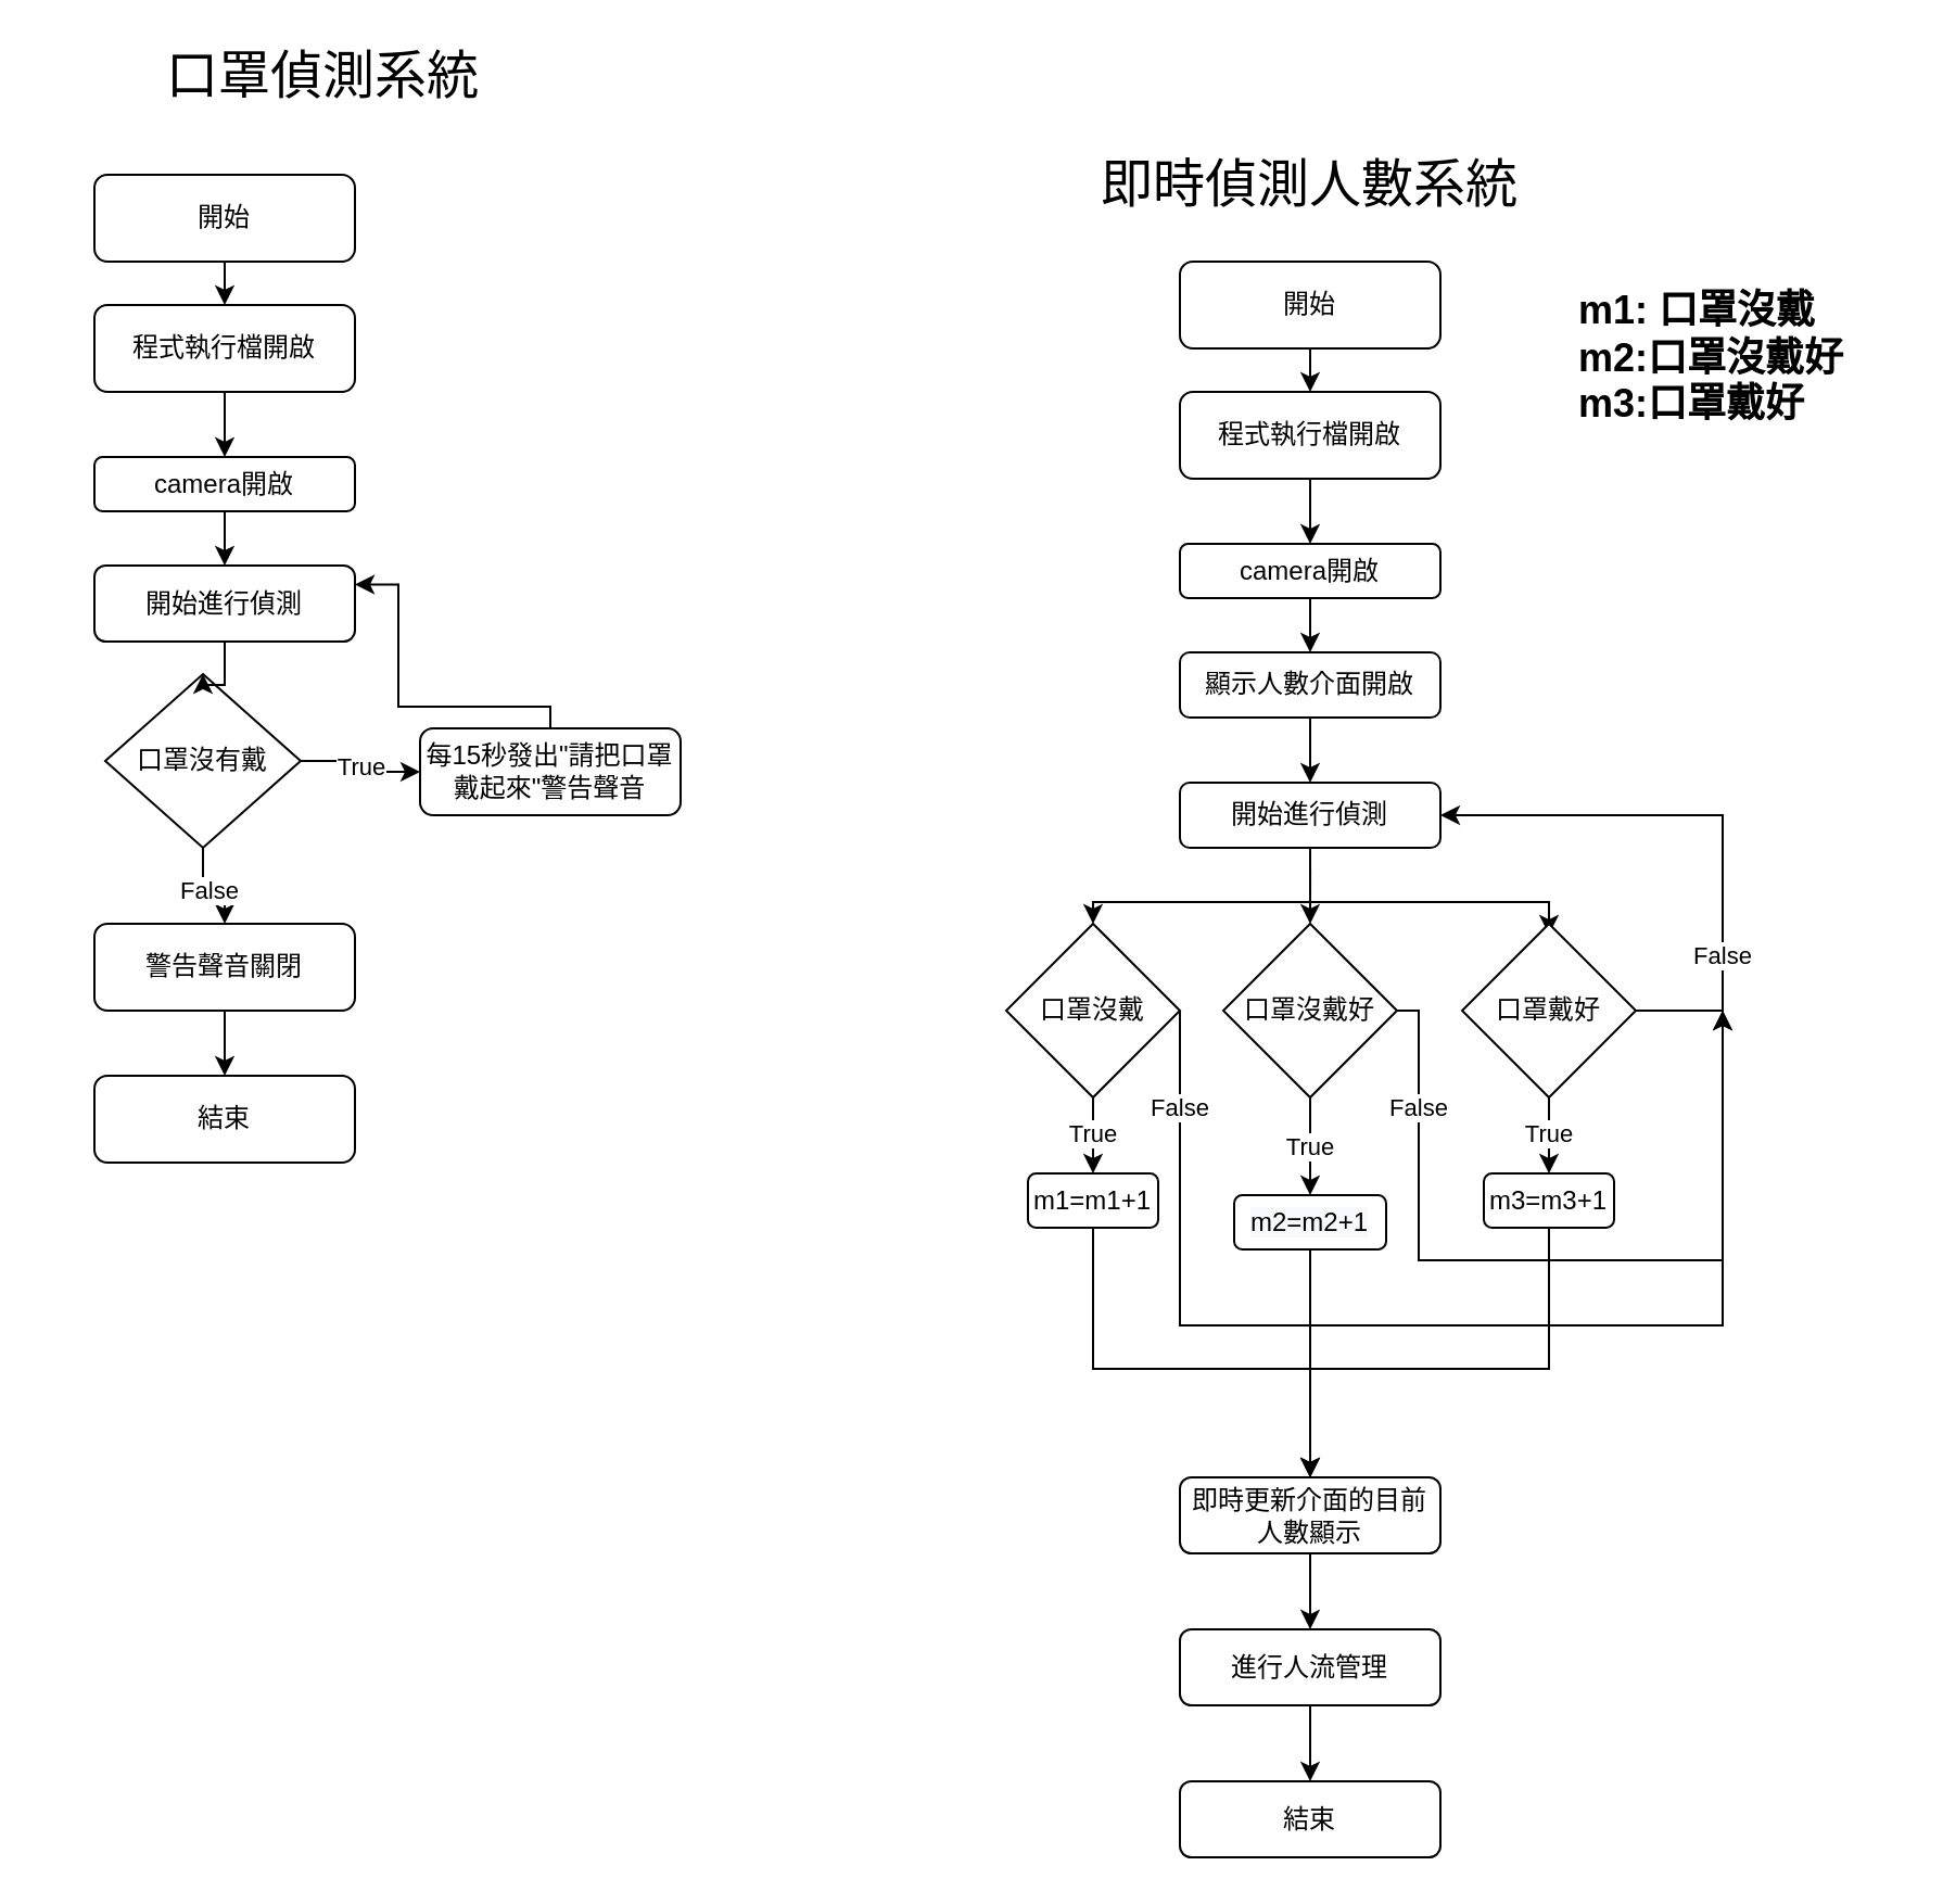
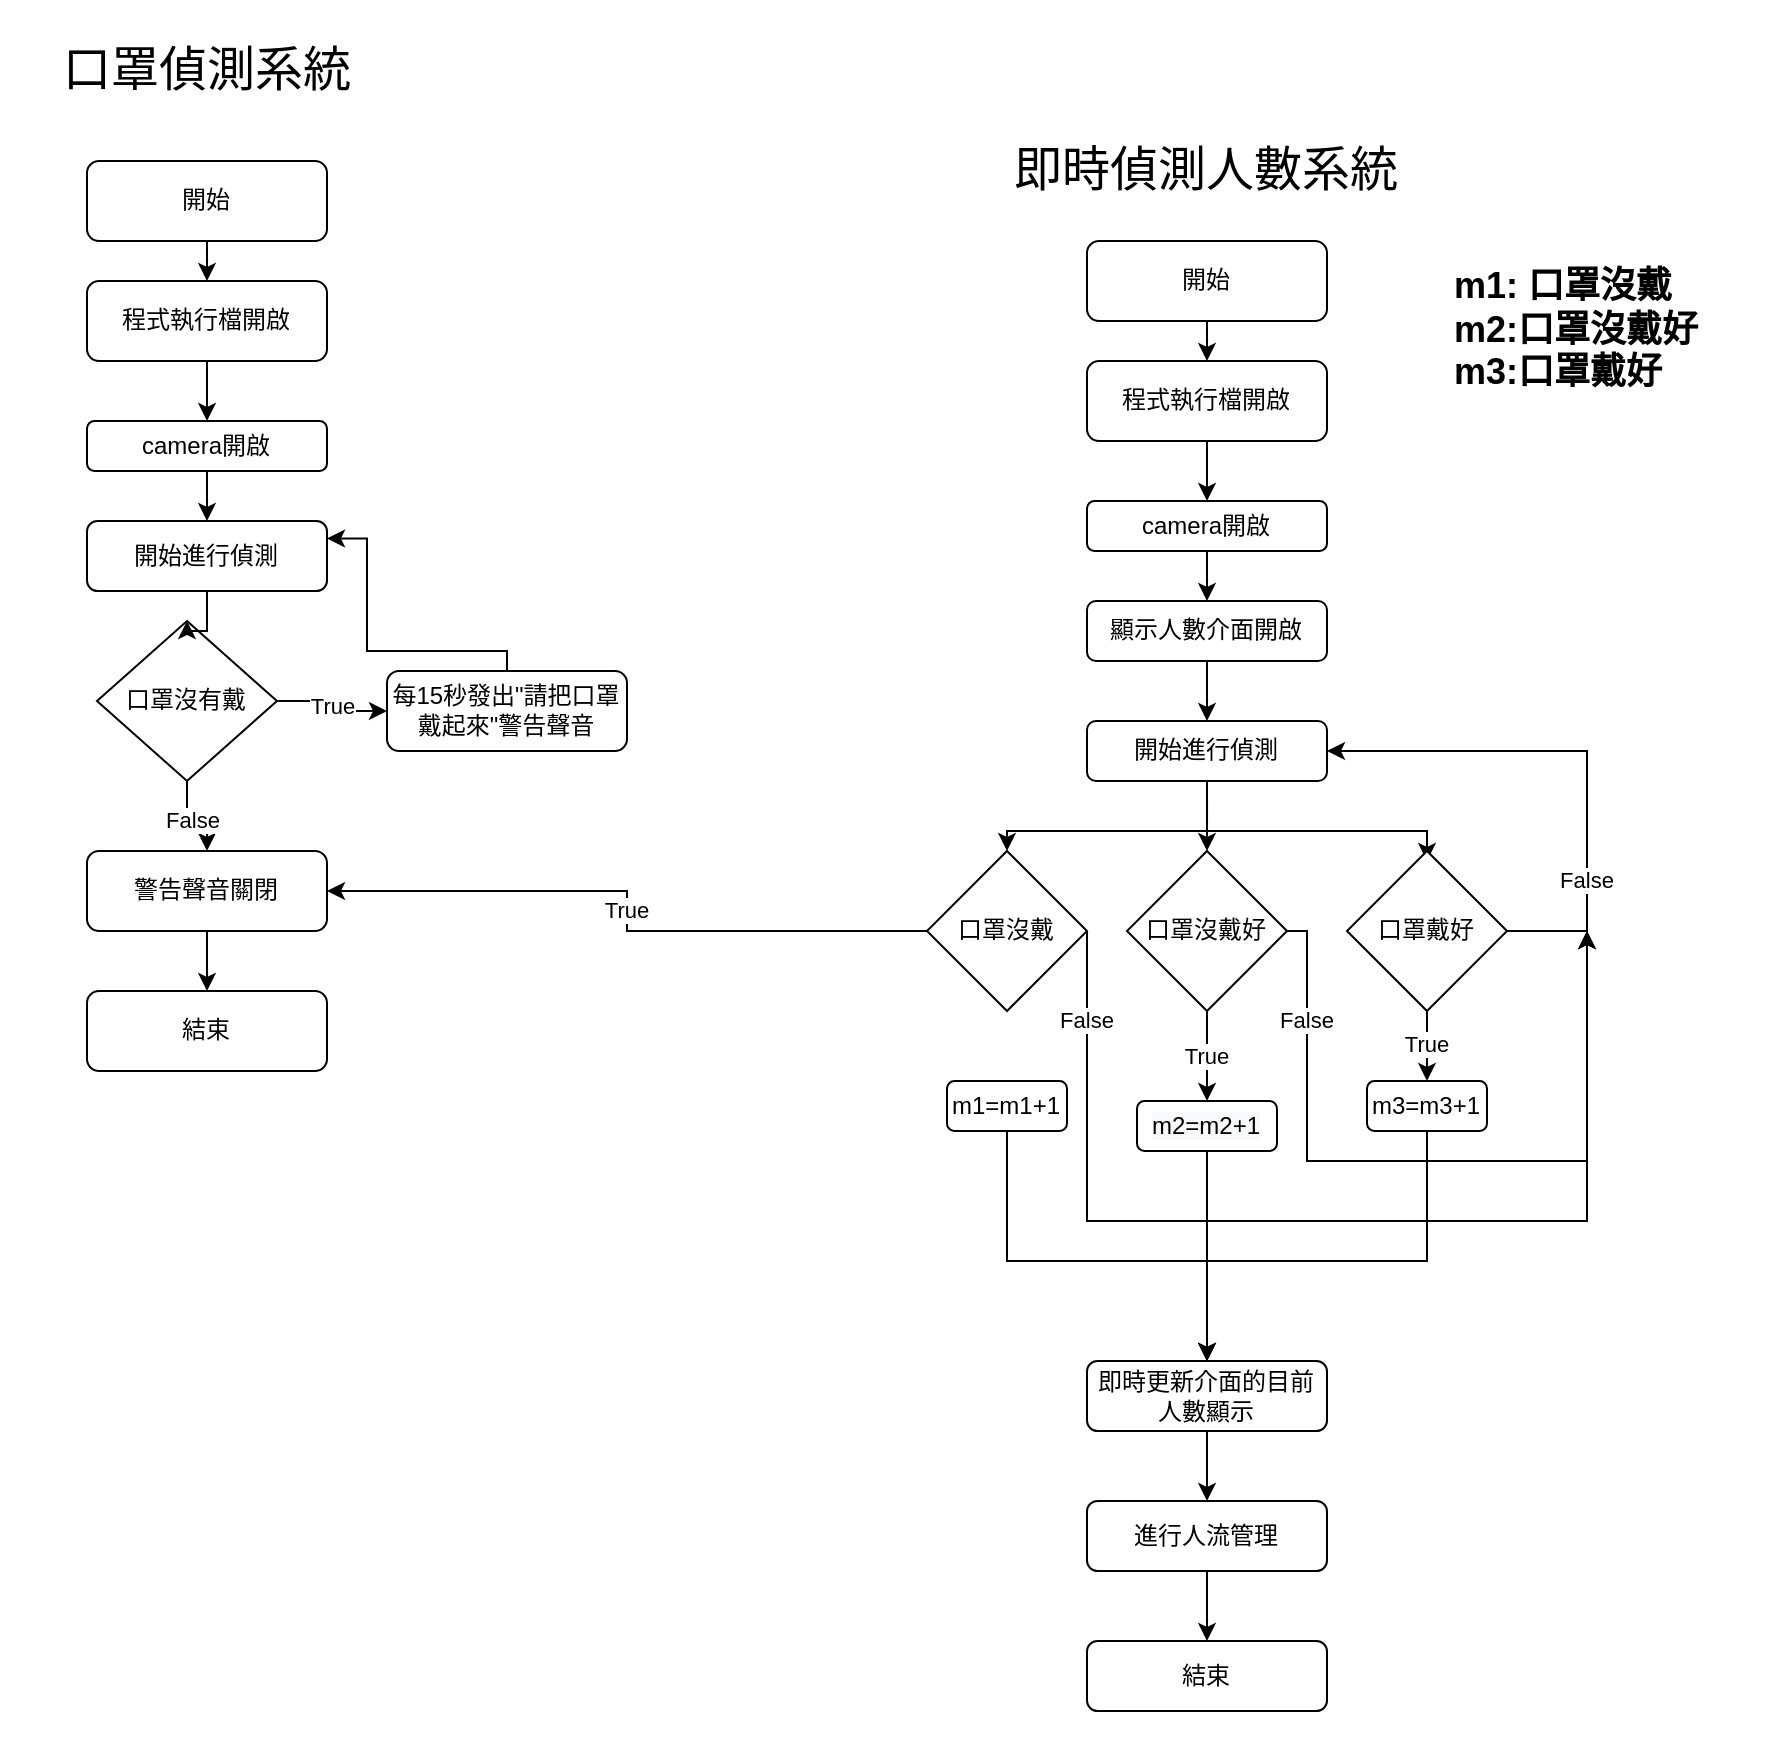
- <mxCell id="18" value="&lt;font style=&quot;font-size: 24px&quot;&gt;口罩偵測系統&lt;/font&gt;" style="text;html=1;strokeColor=none;fillColor=none;align=center;verticalAlign=middle;whiteSpace=wrap;rounded=0;" vertex="1" parent="1"><mxGeometry x="65.5" y="20" width="165" height="30" as="geometry" /></mxCell>
+ <mxCell id="18" value="&lt;font style=&quot;font-size: 24px&quot;&gt;口罩偵測系統&lt;/font&gt;" style="text;html=1;strokeColor=none;fillColor=none;align=center;verticalAlign=middle;whiteSpace=wrap;rounded=0;" vertex="1" parent="1"><mxGeometry x="20.5" y="20" width="165" height="30" as="geometry" /></mxCell>
- <mxCell id="35" value="True" style="edgeStyle=orthogonalEdgeStyle;rounded=0;orthogonalLoop=1;jettySize=auto;html=1;" edge="1" parent="1" source="37" target="48"><mxGeometry relative="1" as="geometry" /></mxCell>
+ <mxCell id="35" value="True" style="edgeStyle=orthogonalEdgeStyle;rounded=0;orthogonalLoop=1;jettySize=auto;html=1;" edge="1" parent="1" source="37" target="17"><mxGeometry relative="1" as="geometry" /></mxCell>
